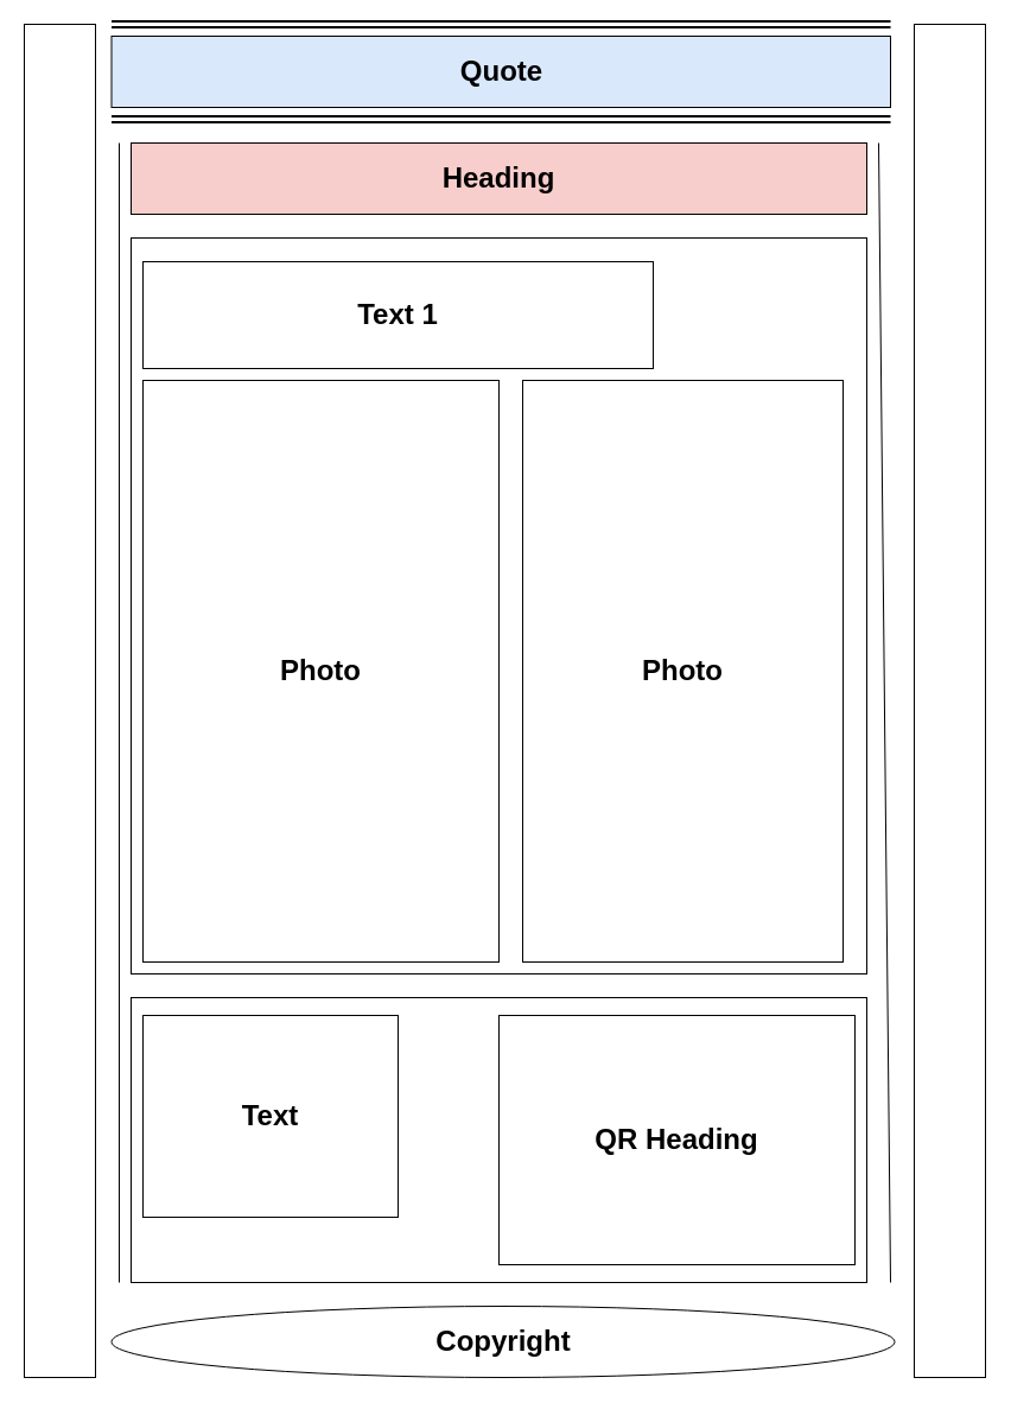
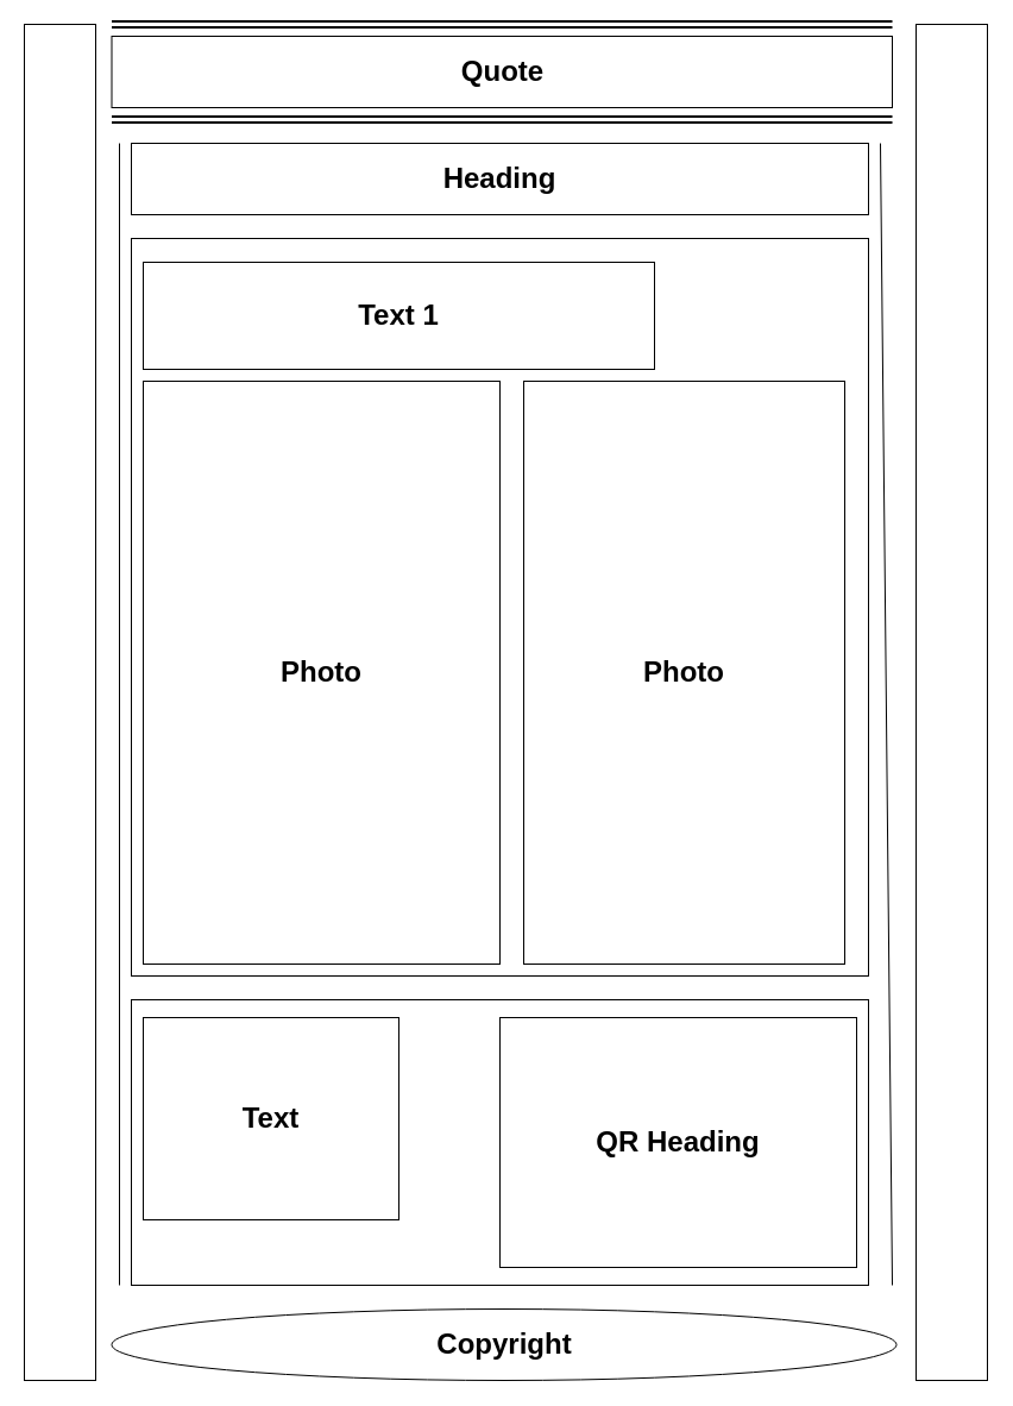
- <mxCell id="6" value="&lt;h1&gt;Quote&lt;/h1&gt;" style="rounded=0;whiteSpace=wrap;html=1;fillColor=#dae8fc;" vertex="1" parent="1"><mxGeometry x="93.5" y="30" width="656.5" height="60" as="geometry" /></mxCell>
+ <mxCell id="6" value="&lt;h1&gt;Quote&lt;/h1&gt;" style="rounded=0;whiteSpace=wrap;html=1;" vertex="1" parent="1"><mxGeometry x="93.5" y="30" width="656.5" height="60" as="geometry" /></mxCell>
- <mxCell id="10" value="&lt;h1&gt;Heading&lt;/h1&gt;" style="rounded=0;whiteSpace=wrap;html=1;fillColor=#f8cecc;" vertex="1" parent="1"><mxGeometry x="110" y="120" width="620" height="60" as="geometry" /></mxCell>
+ <mxCell id="10" value="&lt;h1&gt;Heading&lt;/h1&gt;" style="rounded=0;whiteSpace=wrap;html=1;" vertex="1" parent="1"><mxGeometry x="110" y="120" width="620" height="60" as="geometry" /></mxCell>
